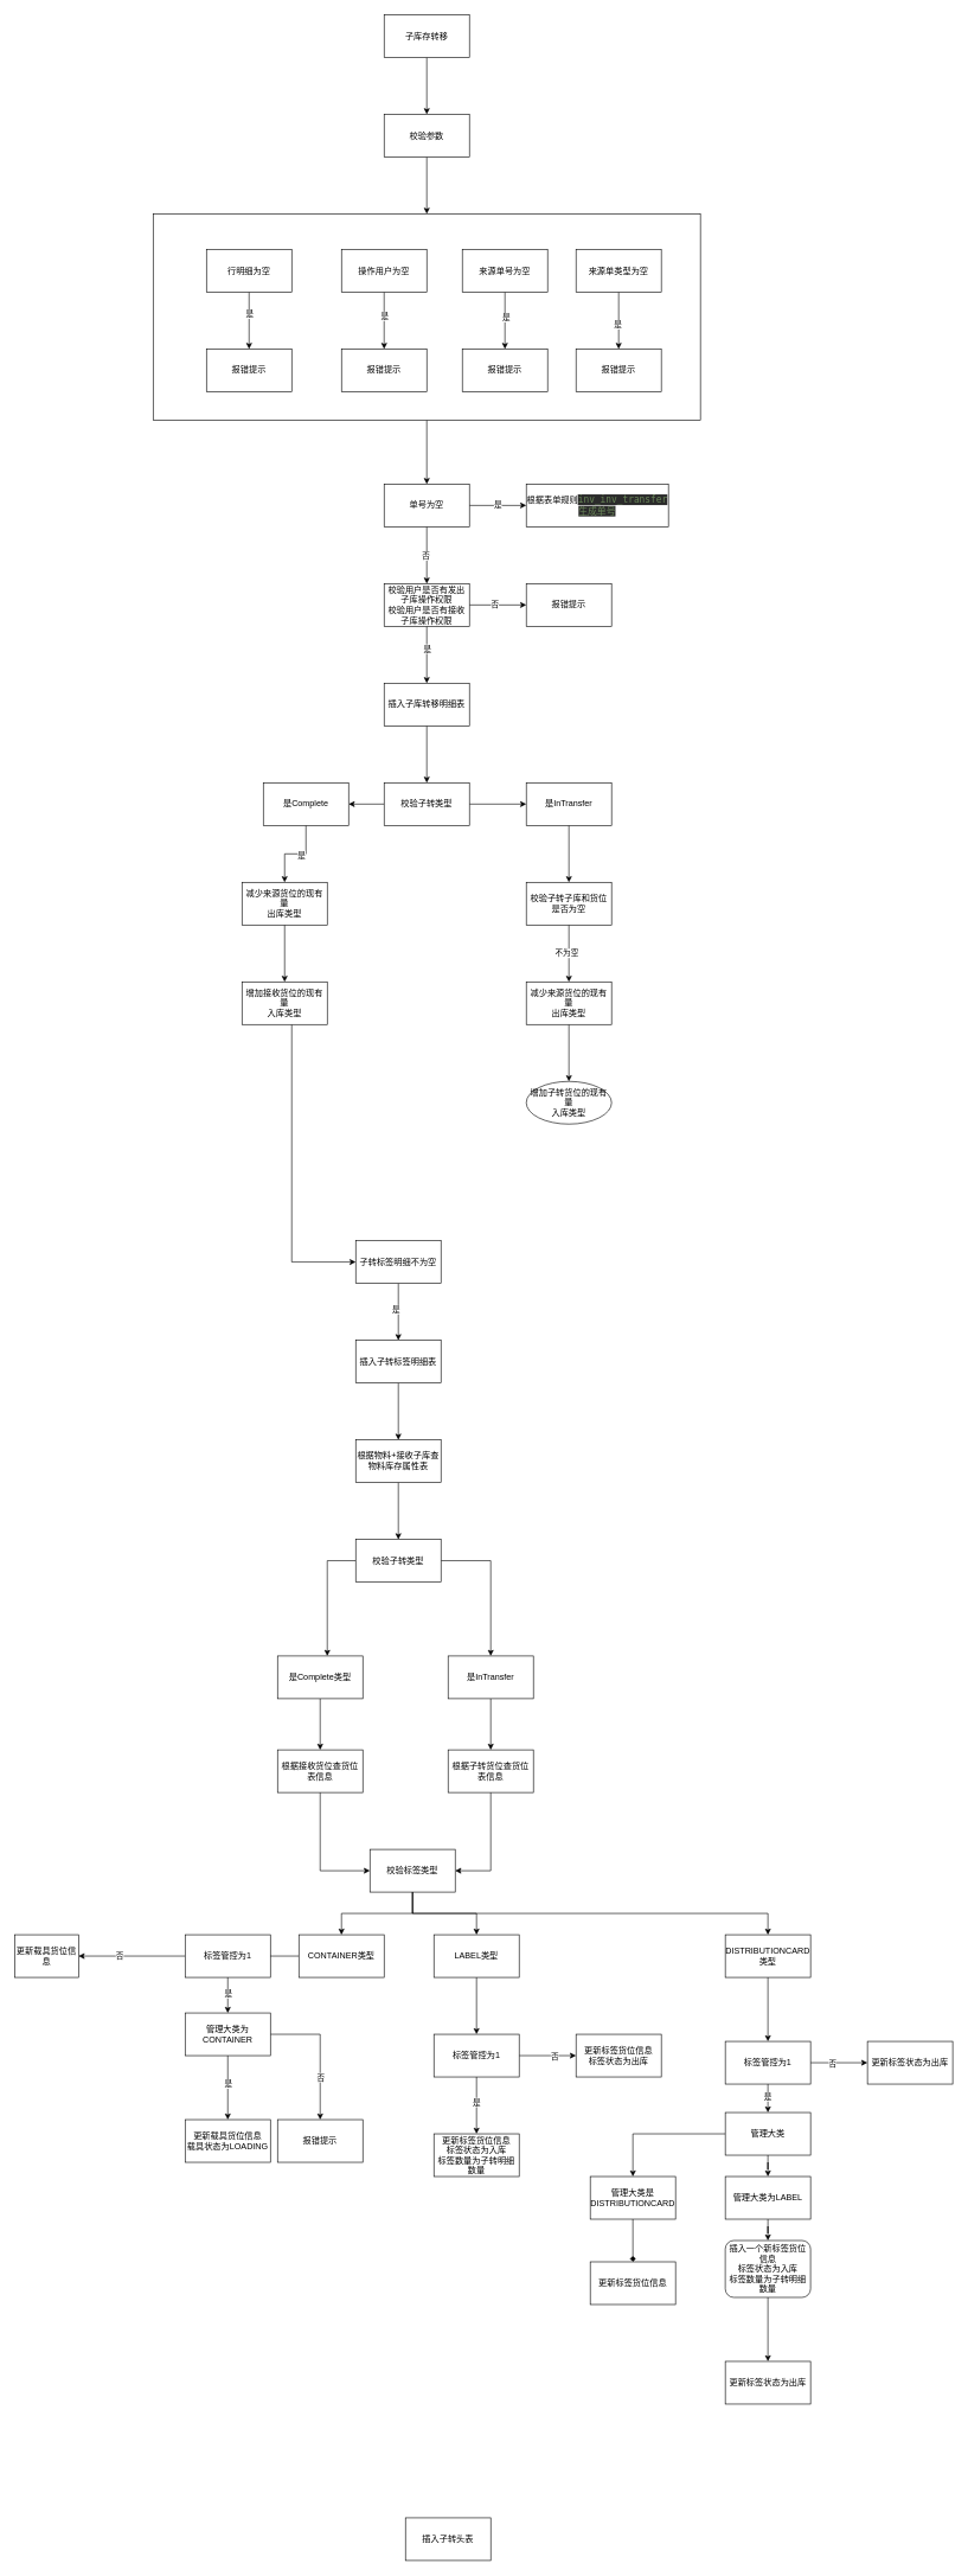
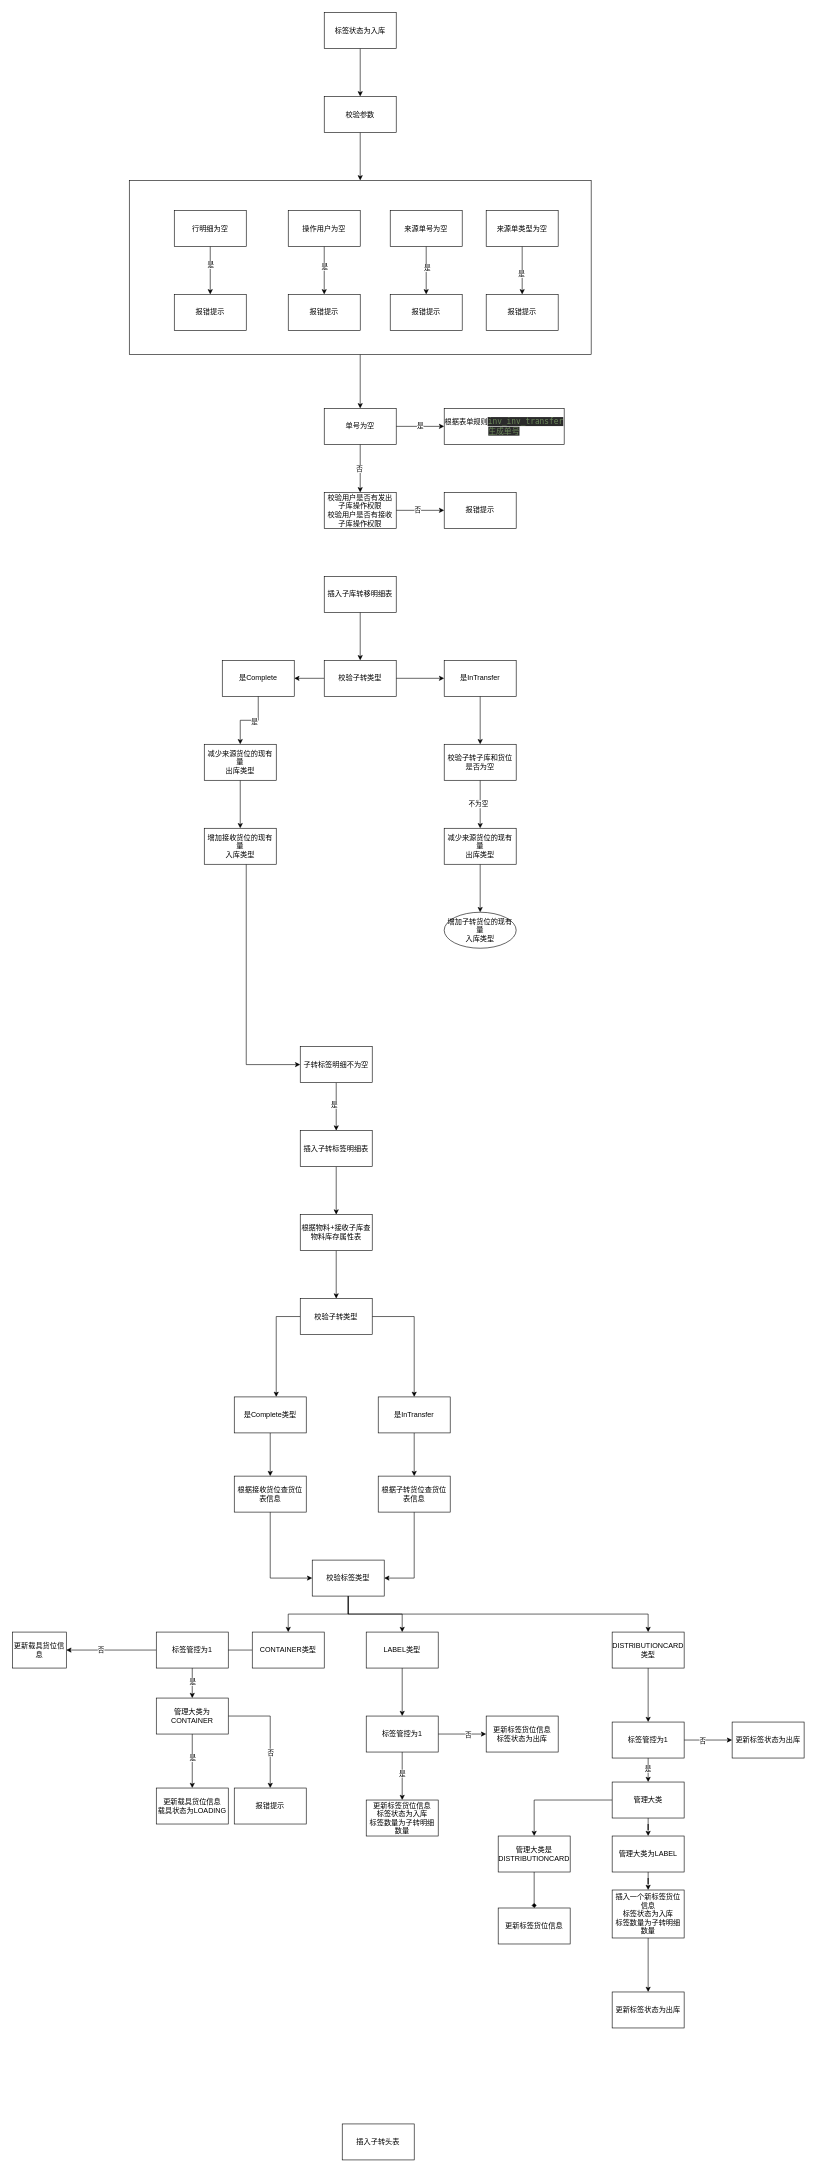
- <mxCell id="3" value="子库存转移" style="rounded=0;whiteSpace=wrap;html=1;" vertex="1" parent="1"><mxGeometry x="540" y="20" width="120" height="60" as="geometry" /></mxCell>
+ <mxCell id="3" value="标签状态为入库" style="rounded=0;whiteSpace=wrap;html=1;" vertex="1" parent="1"><mxGeometry x="540" y="20" width="120" height="60" as="geometry" /></mxCell>
- <mxCell id="32" value="" style="edgeStyle=orthogonalEdgeStyle;rounded=0;orthogonalLoop=1;jettySize=auto;html=1;" edge="1" parent="1" source="34" target="37"><mxGeometry relative="1" as="geometry" /></mxCell>
- <mxCell id="33" value="是" style="edgeLabel;html=1;align=center;verticalAlign=middle;resizable=0;points=[];" vertex="1" connectable="0" parent="32"><mxGeometry x="-0.225" relative="1" as="geometry"><mxPoint as="offset" /></mxGeometry></mxCell>
- <mxCell id="113" value="插入一个新标签货位信息&lt;div&gt;标签状态为入库&lt;/div&gt;&lt;div&gt;标签数量为子转明细数量&lt;/div&gt;" style="whiteSpace=wrap;html=1;rounded=1;" vertex="1" parent="1"><mxGeometry x="1020" y="3150" width="120" height="80" as="geometry" /></mxCell>
+ <mxCell id="113" value="插入一个新标签货位信息&lt;div&gt;标签状态为入库&lt;/div&gt;&lt;div&gt;标签数量为子转明细数量&lt;/div&gt;" style="whiteSpace=wrap;html=1;rounded=0;" vertex="1" parent="1"><mxGeometry x="1020" y="3150" width="120" height="80" as="geometry" /></mxCell>
